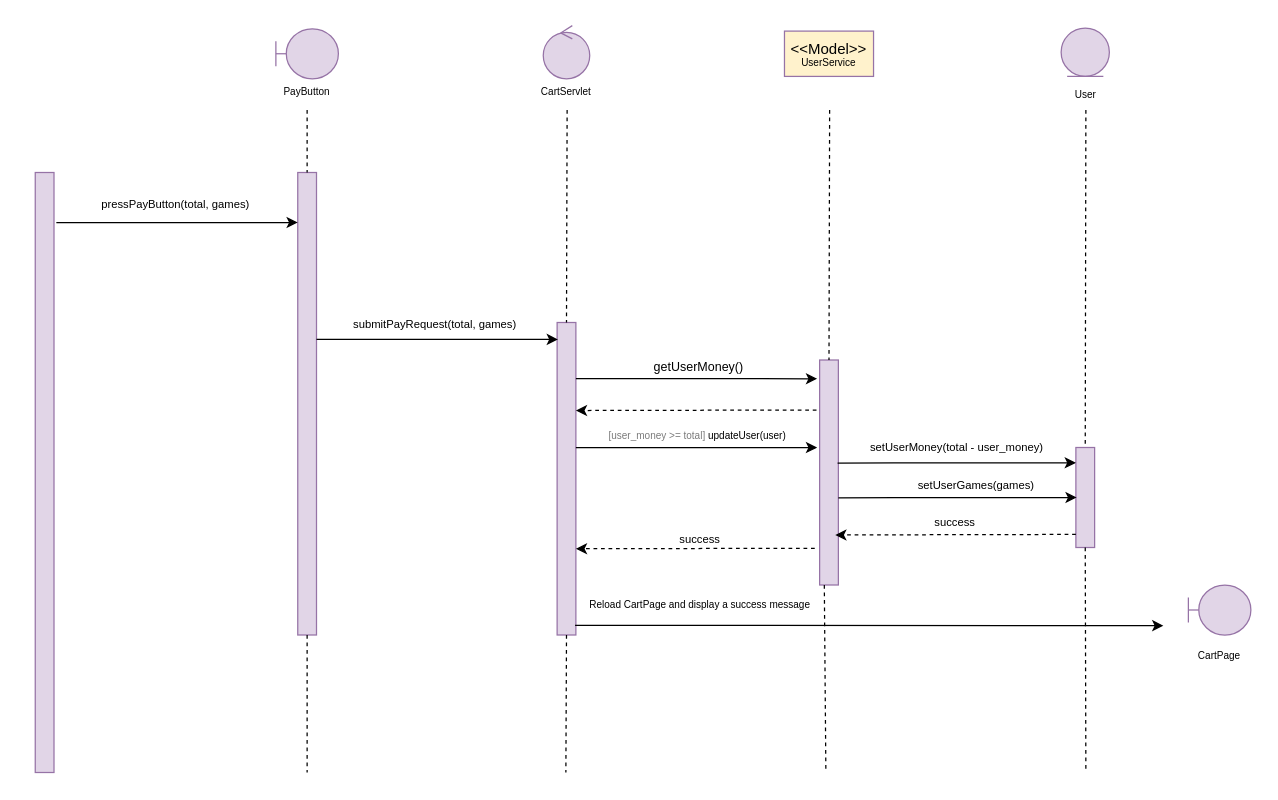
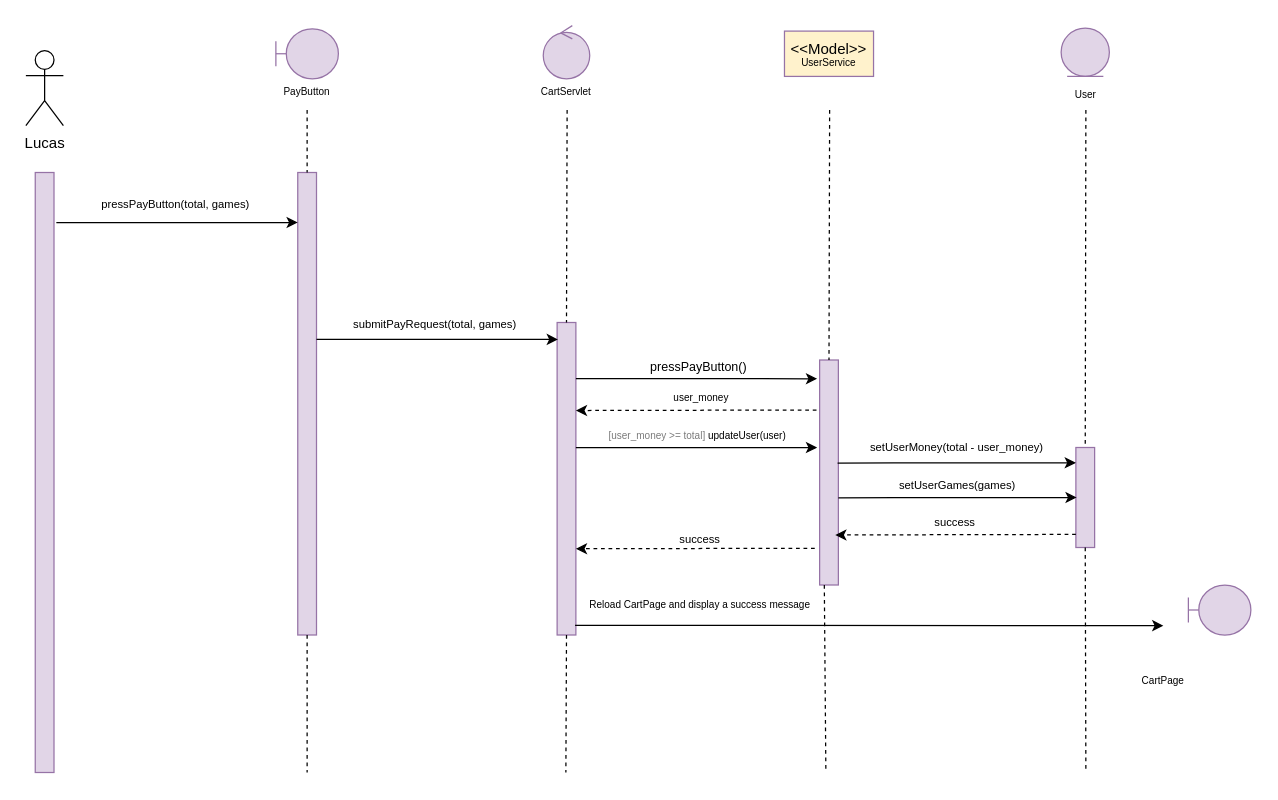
+ <mxCell id="2" value="Lucas" style="shape=umlActor;verticalLabelPosition=bottom;verticalAlign=top;html=1;outlineConnect=0;" vertex="1" parent="1"><mxGeometry x="20" y="40" width="30" height="60" as="geometry" /></mxCell>
- <mxCell id="27" value="getUserMoney()" style="text;html=1;strokeColor=none;fillColor=none;align=center;verticalAlign=middle;whiteSpace=wrap;rounded=0;fontSize=10;" vertex="1" parent="1"><mxGeometry x="462.25" y="287.5" width="192.5" height="10" as="geometry" /></mxCell>
+ <mxCell id="27" value="pressPayButton()" style="text;html=1;strokeColor=none;fillColor=none;align=center;verticalAlign=middle;whiteSpace=wrap;rounded=0;fontSize=10;" vertex="1" parent="1"><mxGeometry x="462.25" y="287.5" width="192.5" height="10" as="geometry" /></mxCell>
+ <mxCell id="35" value="user_money" style="text;html=1;align=center;verticalAlign=middle;resizable=0;points=[];autosize=1;strokeColor=none;fillColor=none;fontSize=8;fontColor=#000000;" vertex="1" parent="1"><mxGeometry x="529.75" y="307.5" width="60" height="20" as="geometry" /></mxCell>
- <mxCell id="38" value="setUserGames(games)" style="text;html=1;align=center;verticalAlign=middle;resizable=0;points=[];autosize=1;strokeColor=none;fillColor=none;fontSize=9;fontColor=#000000;" vertex="1" parent="1"><mxGeometry x="725" y="377.5" width="110" height="20" as="geometry" /></mxCell>
+ <mxCell id="38" value="setUserGames(games)" style="text;html=1;align=center;verticalAlign=middle;resizable=0;points=[];autosize=1;strokeColor=none;fillColor=none;fontSize=9;fontColor=#000000;" vertex="1" parent="1"><mxGeometry x="710" y="377.5" width="110" height="20" as="geometry" /></mxCell>
- <mxCell id="31" value="CartPage" style="text;html=1;strokeColor=none;fillColor=none;align=center;verticalAlign=middle;whiteSpace=wrap;rounded=0;fontSize=8;fontColor=#000000;" vertex="1" parent="1"><mxGeometry x="950" y="516" width="50" height="15" as="geometry" /></mxCell>
+ <mxCell id="31" value="CartPage" style="text;html=1;strokeColor=none;fillColor=none;align=center;verticalAlign=middle;whiteSpace=wrap;rounded=0;fontSize=8;fontColor=#000000;" vertex="1" parent="1"><mxGeometry x="905" y="536" width="50" height="15" as="geometry" /></mxCell>
